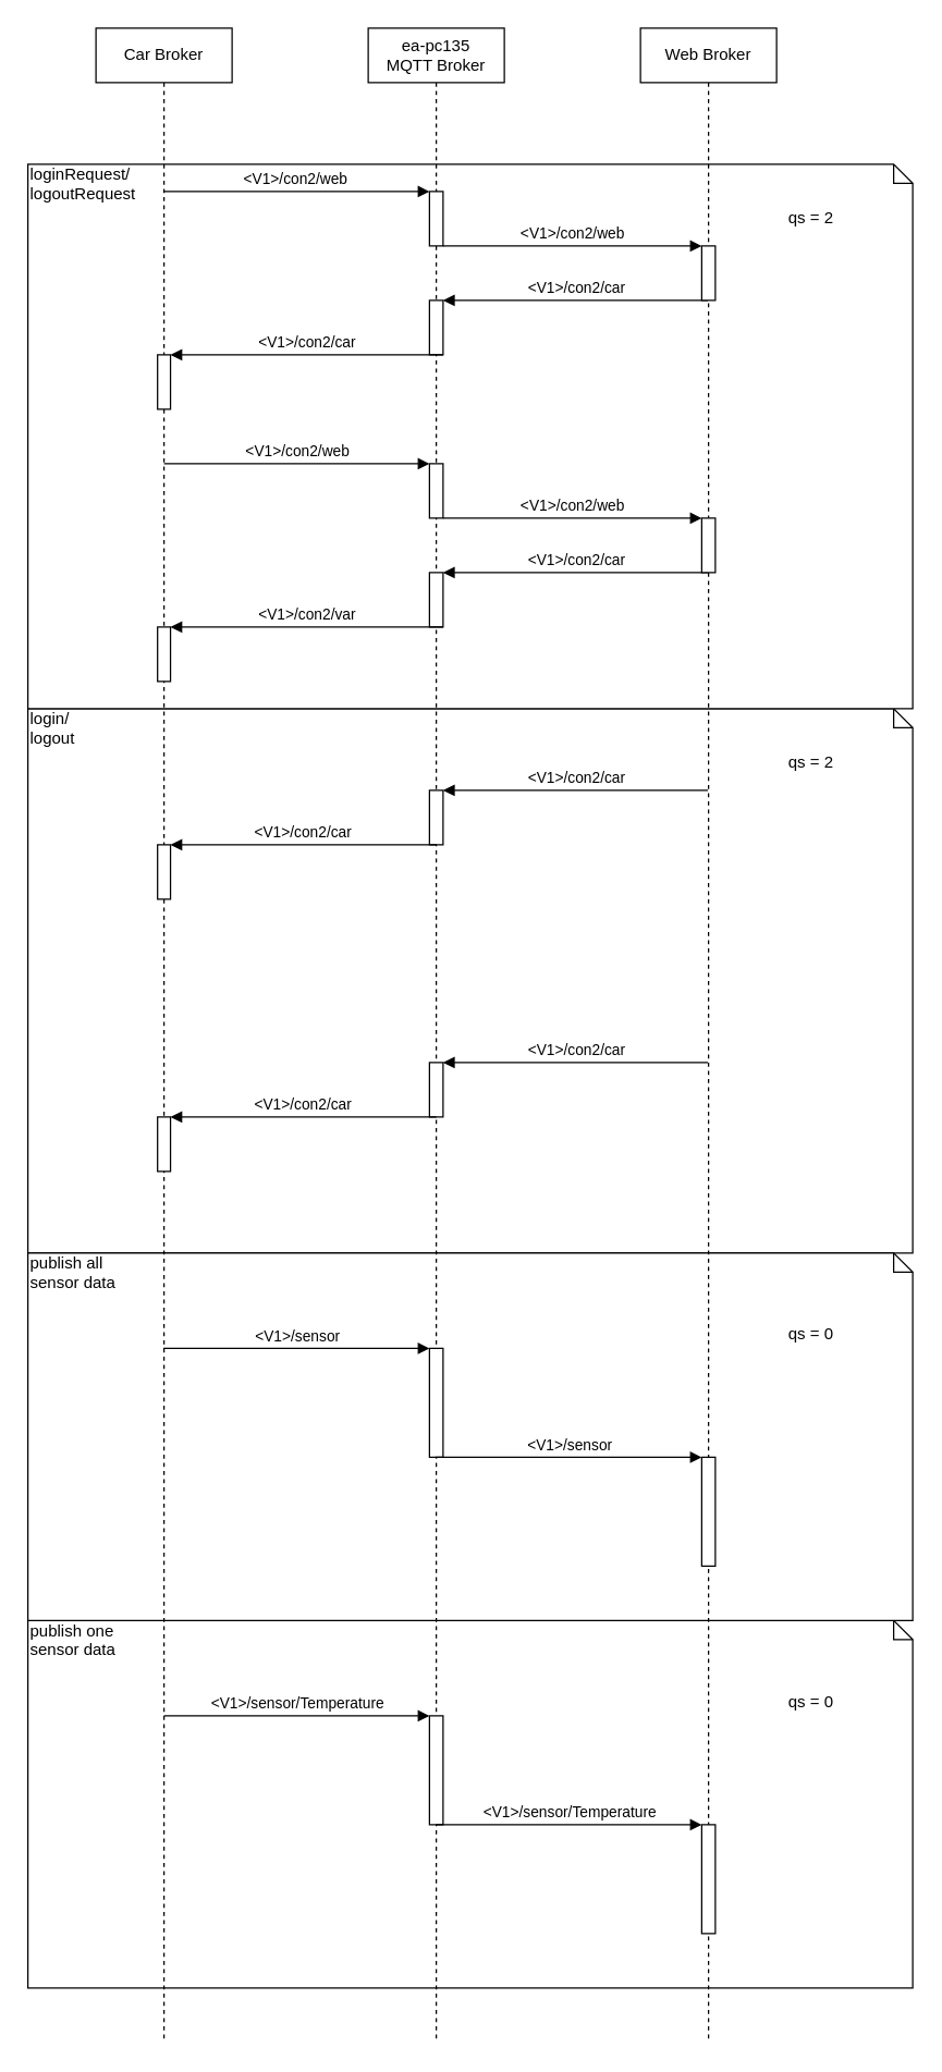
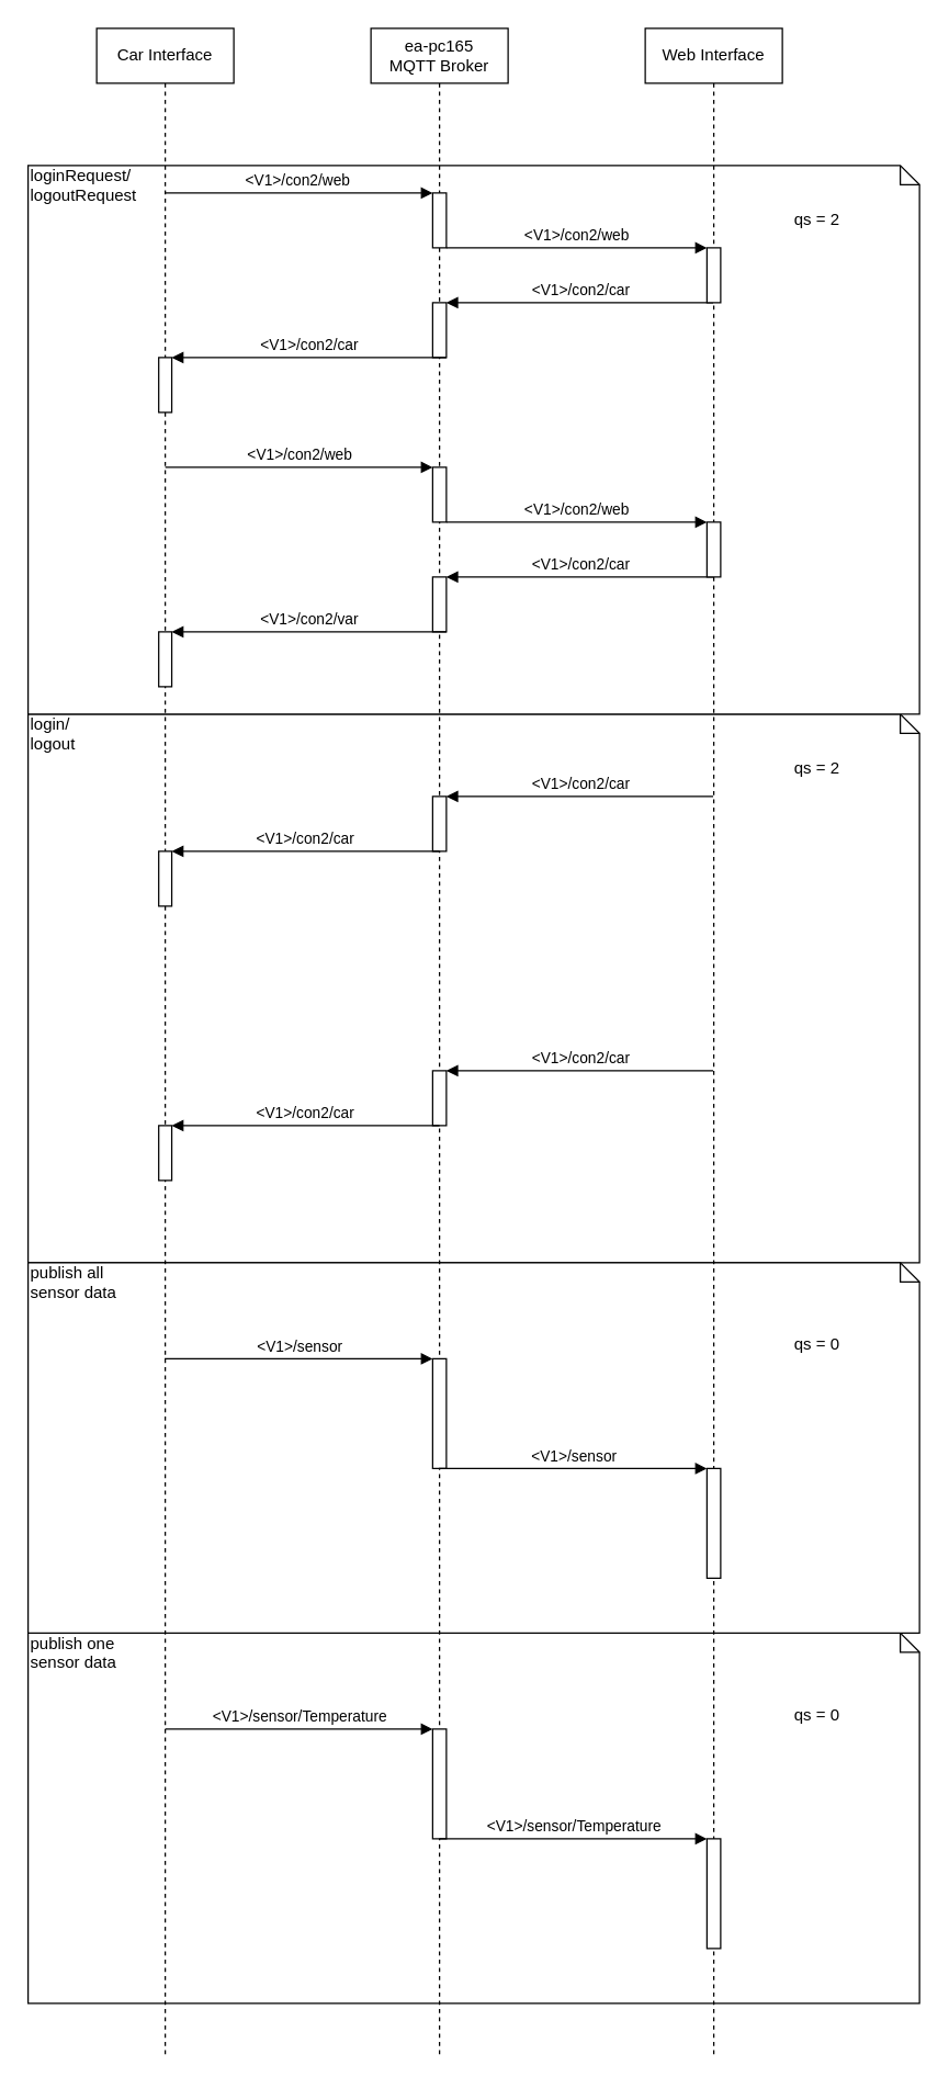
- <mxCell id="6" value="Car Broker" style="shape=umlLifeline;perimeter=lifelinePerimeter;whiteSpace=wrap;html=1;container=1;collapsible=0;recursiveResize=0;outlineConnect=0;" vertex="1" parent="1"><mxGeometry x="70" y="20" width="100" height="1480" as="geometry" /></mxCell>
+ <mxCell id="6" value="Car Interface" style="shape=umlLifeline;perimeter=lifelinePerimeter;whiteSpace=wrap;html=1;container=1;collapsible=0;recursiveResize=0;outlineConnect=0;" vertex="1" parent="1"><mxGeometry x="70" y="20" width="100" height="1480" as="geometry" /></mxCell>
- <mxCell id="8" value="ea-pc135 &lt;br&gt;MQTT Broker" style="shape=umlLifeline;perimeter=lifelinePerimeter;whiteSpace=wrap;html=1;container=1;collapsible=0;recursiveResize=0;outlineConnect=0;" vertex="1" parent="1"><mxGeometry x="270" y="20" width="100" height="1480" as="geometry" /></mxCell>
+ <mxCell id="8" value="ea-pc165 &lt;br&gt;MQTT Broker" style="shape=umlLifeline;perimeter=lifelinePerimeter;whiteSpace=wrap;html=1;container=1;collapsible=0;recursiveResize=0;outlineConnect=0;" vertex="1" parent="1"><mxGeometry x="270" y="20" width="100" height="1480" as="geometry" /></mxCell>
- <mxCell id="15" value="Web Broker" style="shape=umlLifeline;perimeter=lifelinePerimeter;whiteSpace=wrap;html=1;container=1;collapsible=0;recursiveResize=0;outlineConnect=0;" vertex="1" parent="1"><mxGeometry x="470" y="20" width="100" height="1480" as="geometry" /></mxCell>
+ <mxCell id="15" value="Web Interface" style="shape=umlLifeline;perimeter=lifelinePerimeter;whiteSpace=wrap;html=1;container=1;collapsible=0;recursiveResize=0;outlineConnect=0;" vertex="1" parent="1"><mxGeometry x="470" y="20" width="100" height="1480" as="geometry" /></mxCell>
